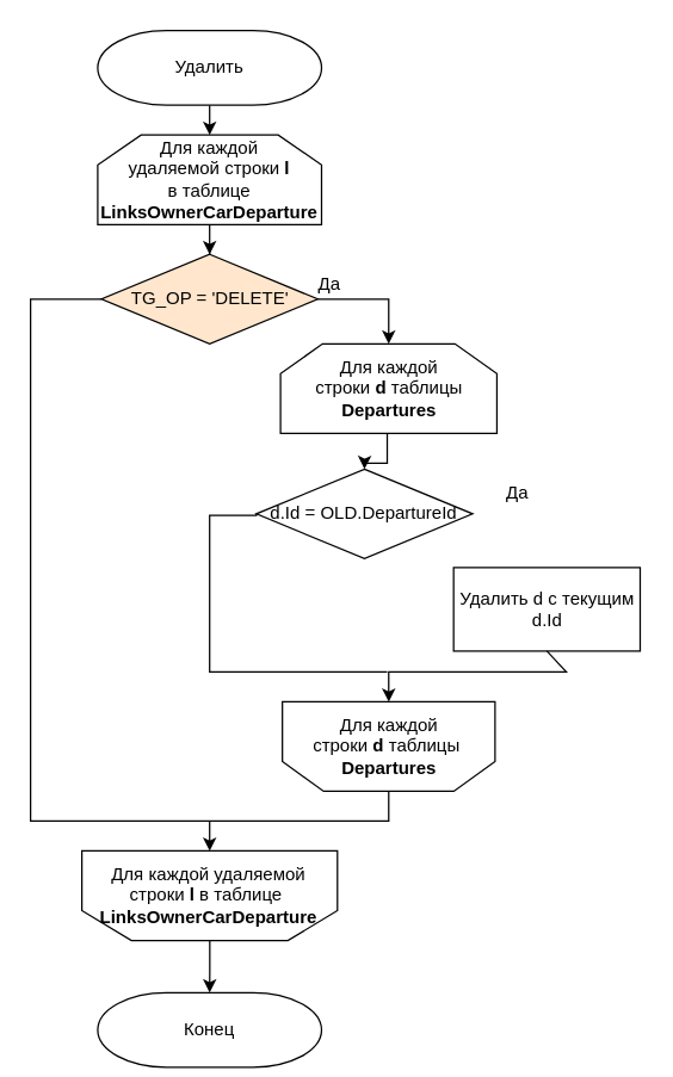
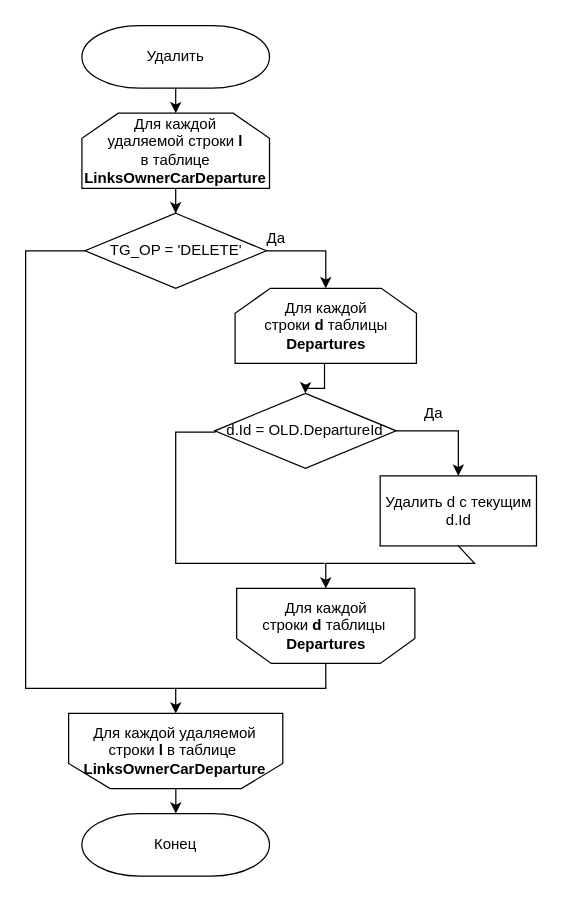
- <mxCell id="6" value="TG_OP = 'DELETE'" style="rhombus;whiteSpace=wrap;html=1;fillColor=#ffe6cc;" parent="1" vertex="1"><mxGeometry x="67.5" y="170" width="145" height="60" as="geometry" /></mxCell>
+ <mxCell id="6" value="TG_OP = 'DELETE'" style="rhombus;whiteSpace=wrap;html=1;" parent="1" vertex="1"><mxGeometry x="67.5" y="170" width="145" height="60" as="geometry" /></mxCell>
+ <mxCell id="7" value="" style="edgeStyle=orthogonalEdgeStyle;rounded=0;orthogonalLoop=1;jettySize=auto;html=1;exitX=1;exitY=0.5;exitDx=0;exitDy=0;" parent="1" source="8" target="9" edge="1"><mxGeometry relative="1" as="geometry" /></mxCell>
- <mxCell id="12" value="Конец" style="strokeWidth=1;html=1;shape=mxgraph.flowchart.terminator;whiteSpace=wrap;" parent="1" vertex="1"><mxGeometry x="65" y="665" width="150" height="50" as="geometry" /></mxCell>
+ <mxCell id="12" value="Конец" style="strokeWidth=1;html=1;shape=mxgraph.flowchart.terminator;whiteSpace=wrap;" parent="1" vertex="1"><mxGeometry x="65" y="650" width="150" height="50" as="geometry" /></mxCell>
